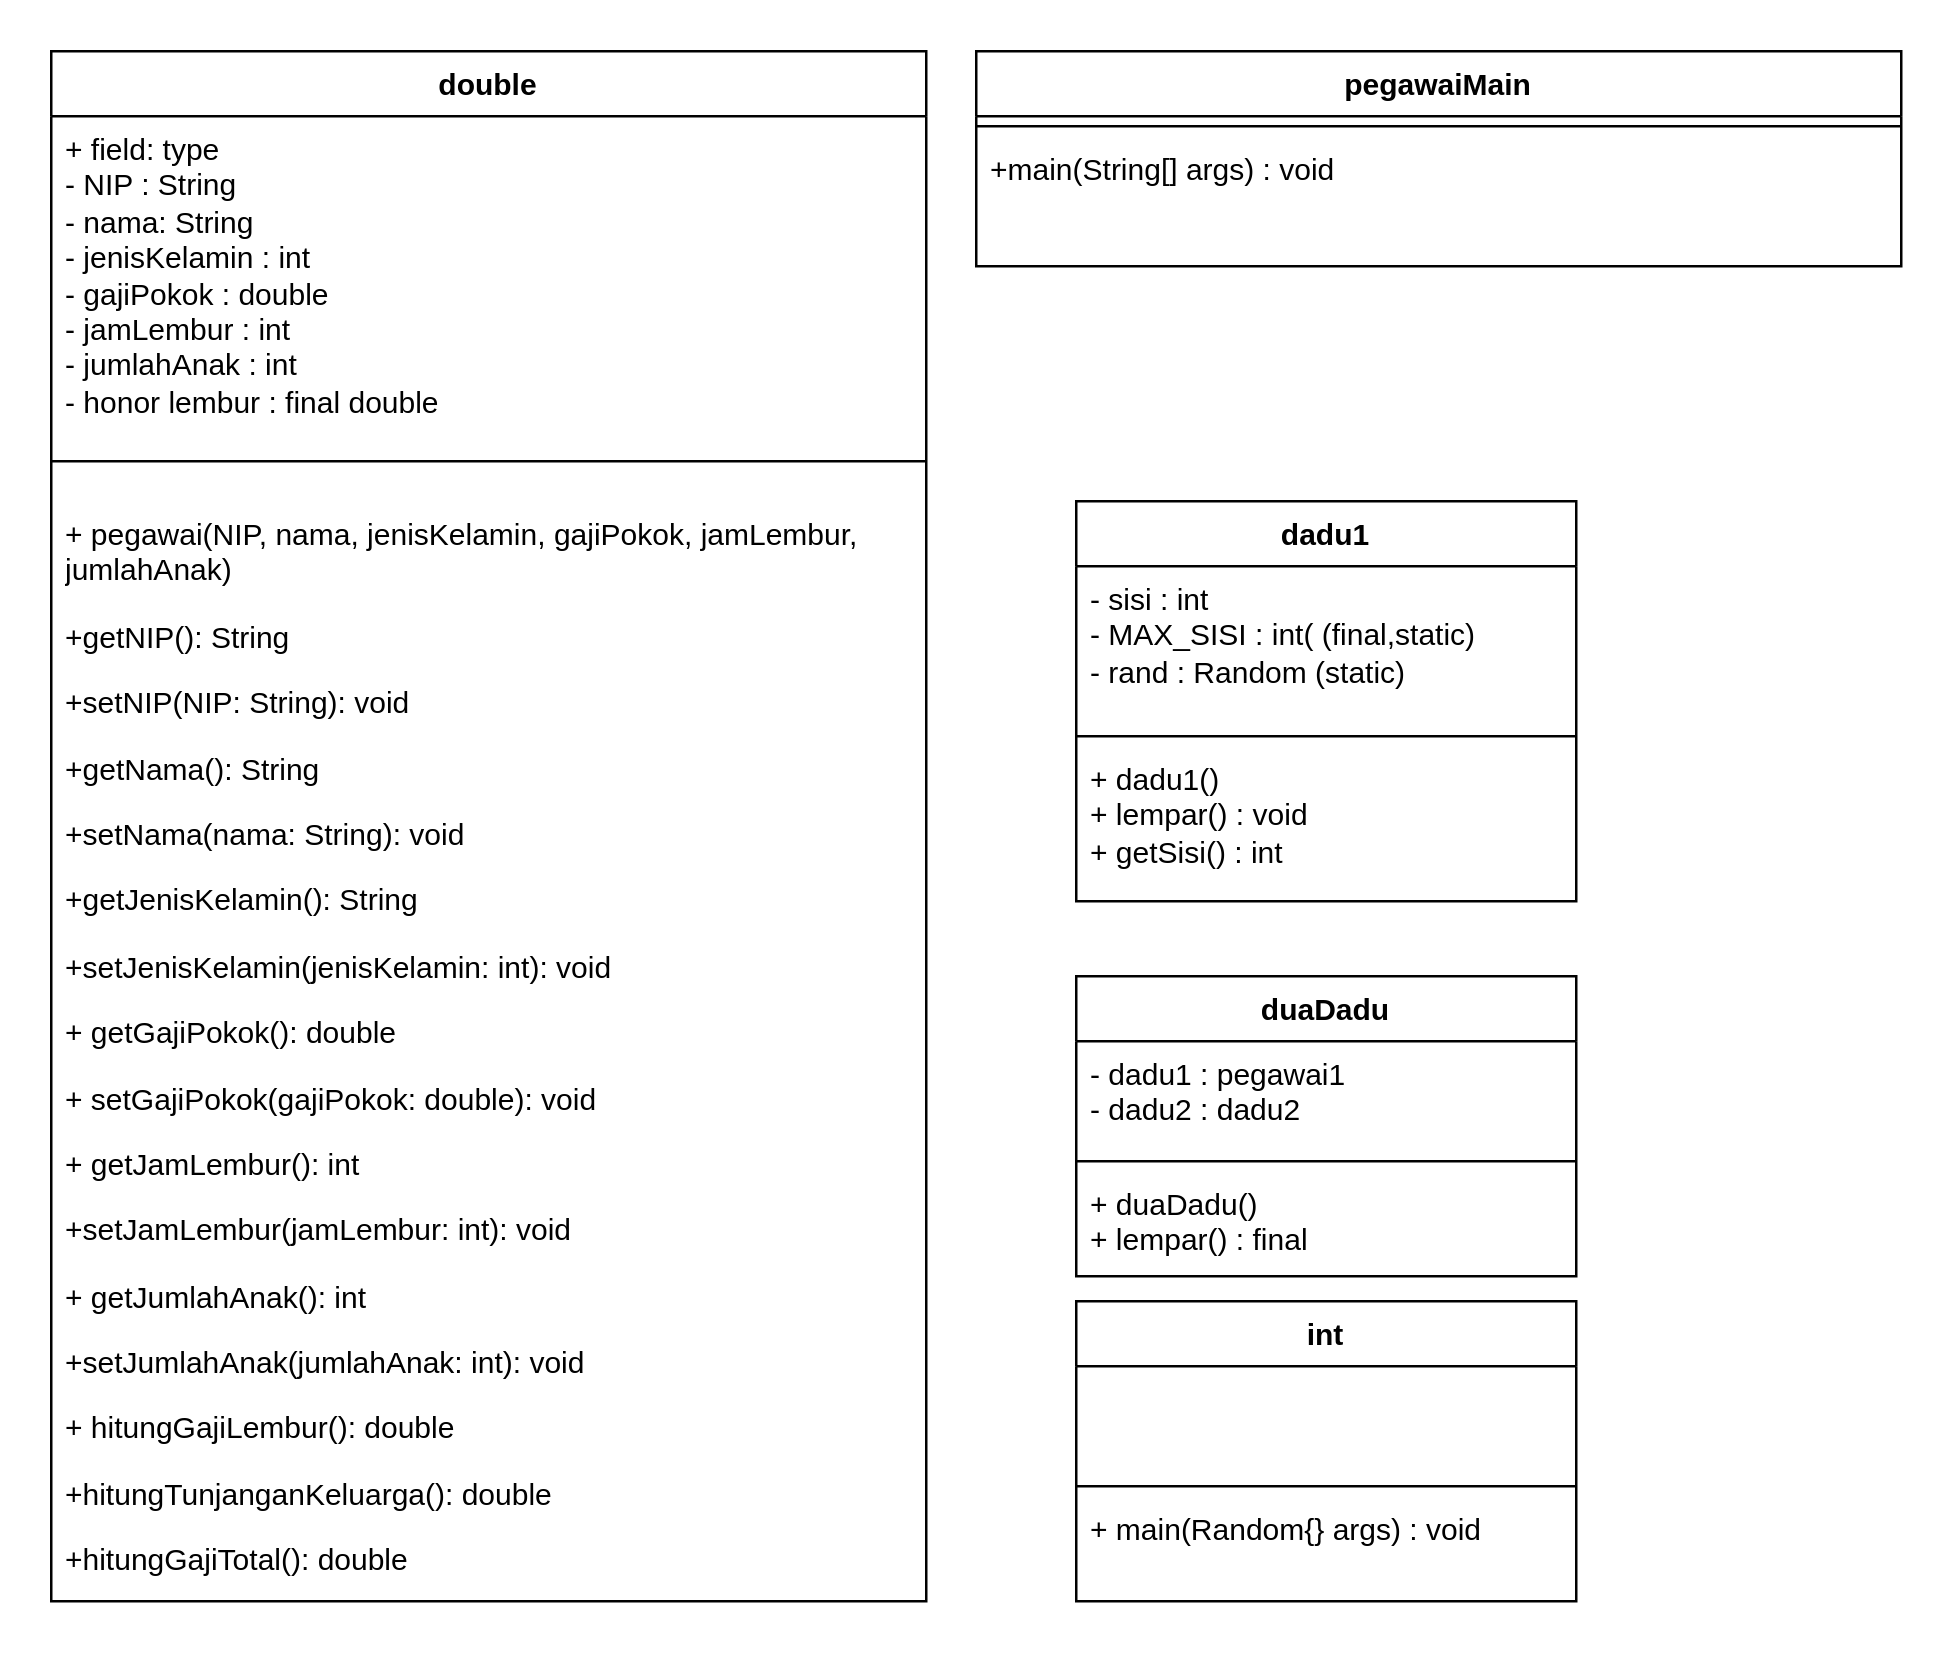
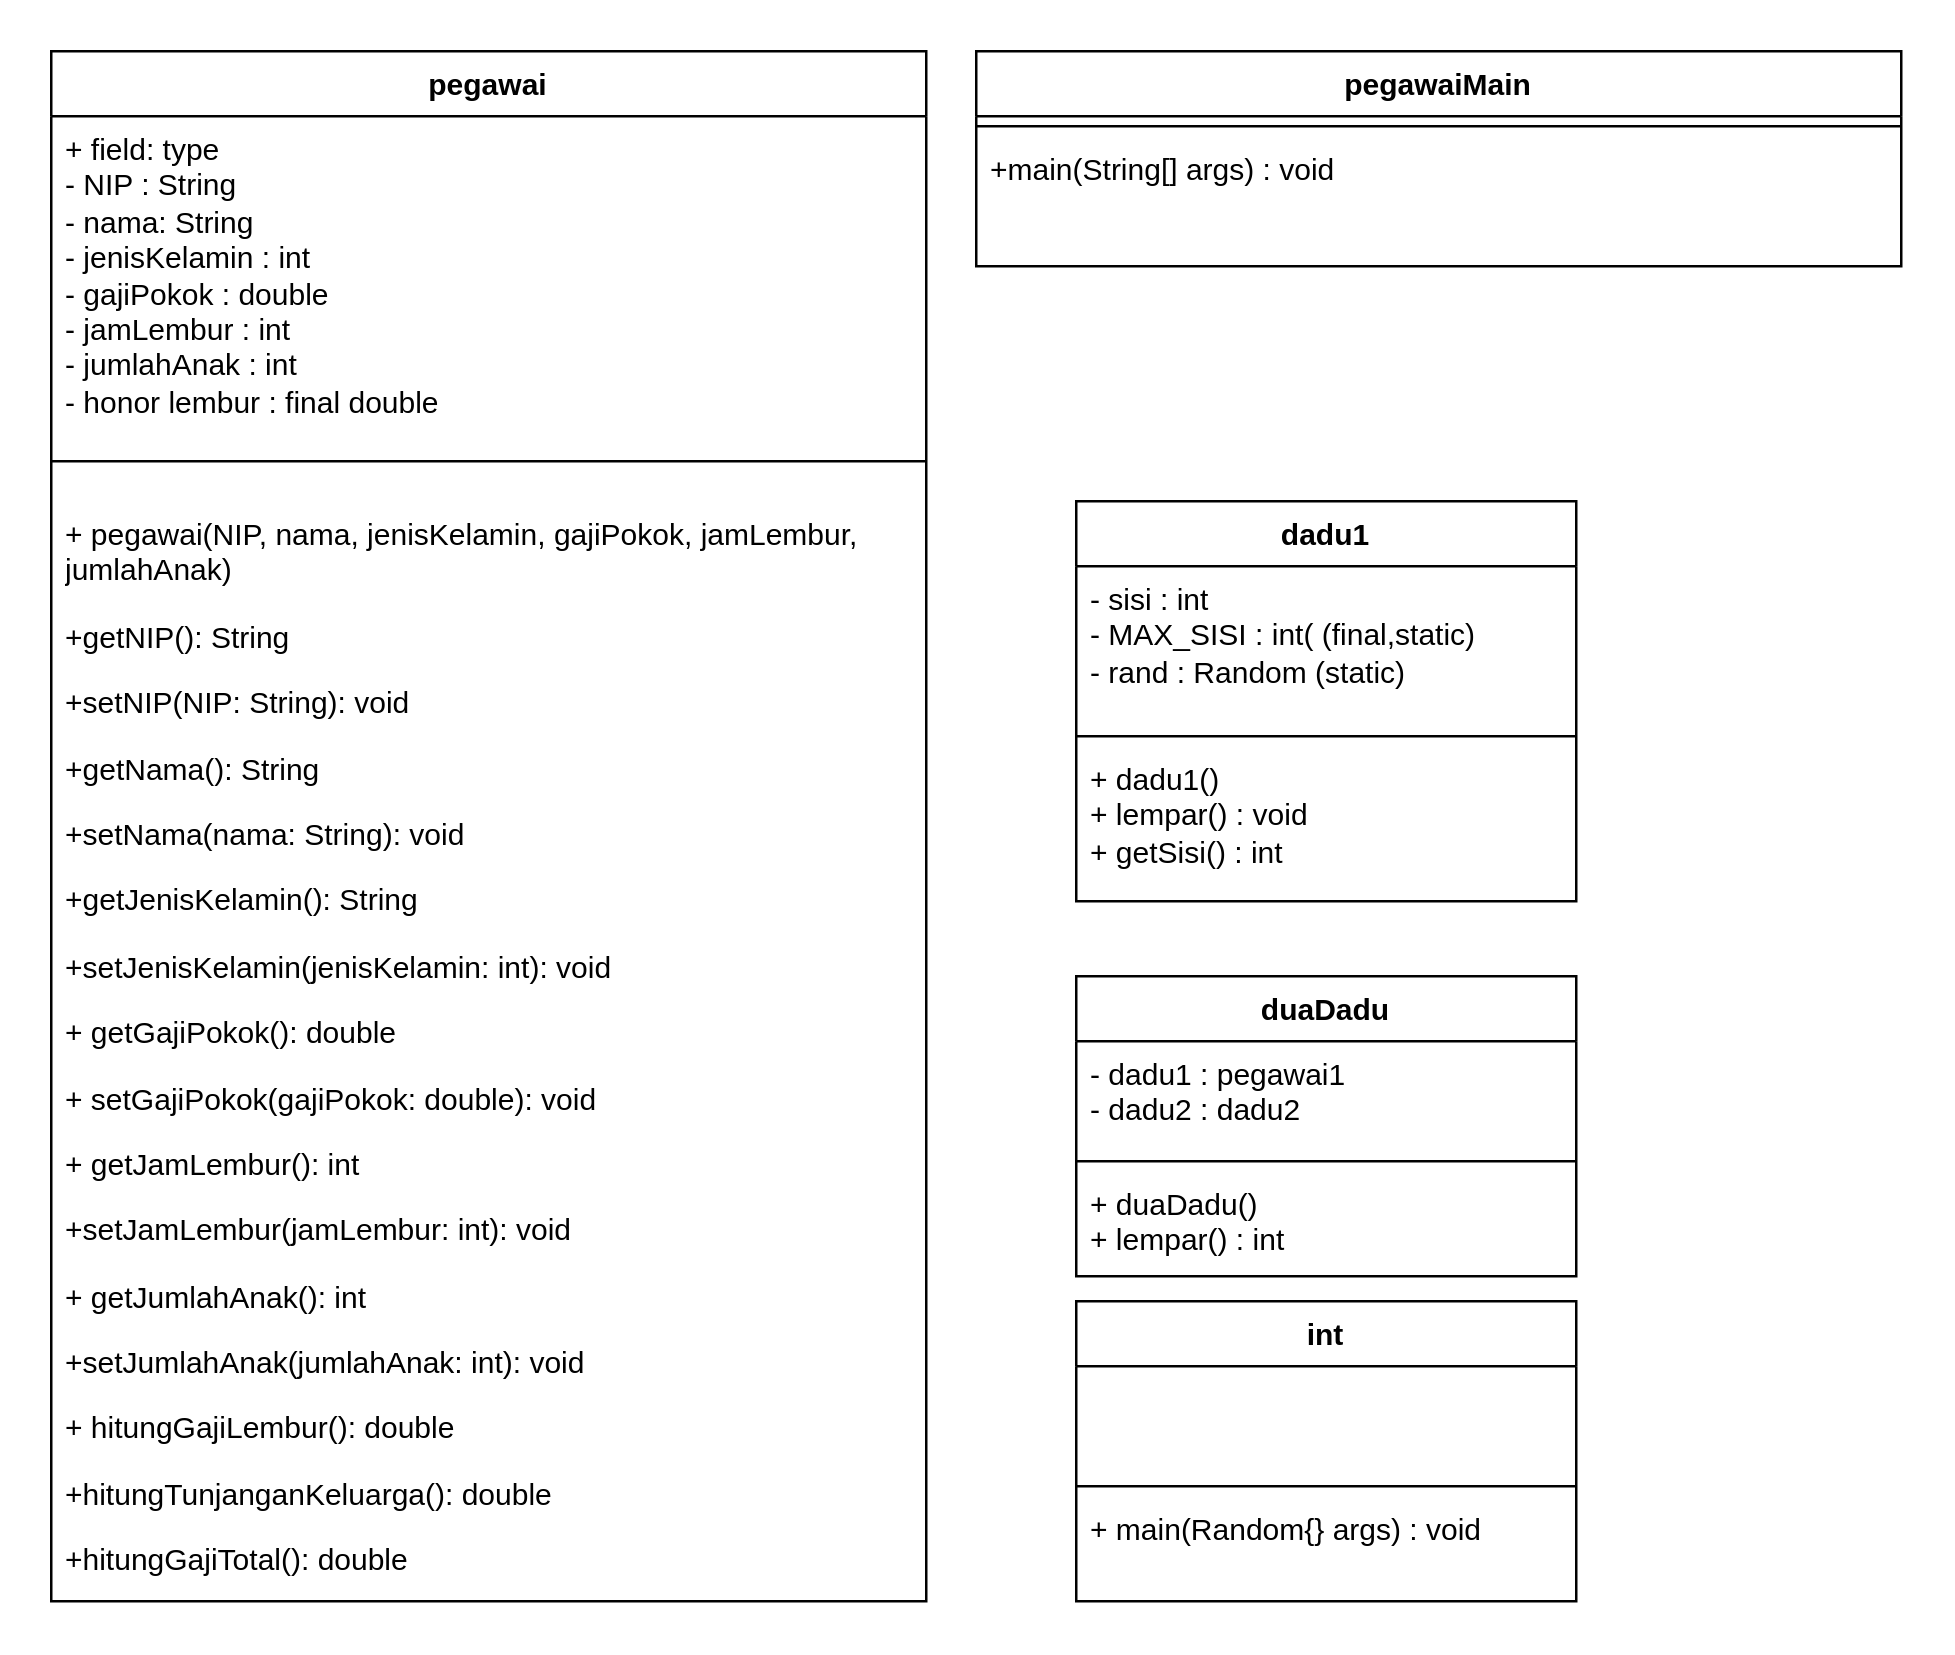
- <mxCell id="2" value="double" style="swimlane;fontStyle=1;align=center;verticalAlign=top;childLayout=stackLayout;horizontal=1;startSize=26;horizontalStack=0;resizeParent=1;resizeParentMax=0;resizeLast=0;collapsible=1;marginBottom=0;whiteSpace=wrap;html=1;" vertex="1" parent="1"><mxGeometry x="20" y="20" width="350" height="620" as="geometry" /></mxCell>
+ <mxCell id="2" value="pegawai" style="swimlane;fontStyle=1;align=center;verticalAlign=top;childLayout=stackLayout;horizontal=1;startSize=26;horizontalStack=0;resizeParent=1;resizeParentMax=0;resizeLast=0;collapsible=1;marginBottom=0;whiteSpace=wrap;html=1;" vertex="1" parent="1"><mxGeometry x="20" y="20" width="350" height="620" as="geometry" /></mxCell>
- <mxCell id="16" value="+ duaDadu()&lt;div&gt;&lt;div&gt;+ lempar() : final&lt;/div&gt;&lt;/div&gt;" style="text;strokeColor=none;fillColor=none;align=left;verticalAlign=top;spacingLeft=4;spacingRight=4;overflow=hidden;rotatable=0;points=[[0,0.5],[1,0.5]];portConstraint=eastwest;whiteSpace=wrap;html=1;" vertex="1" parent="13"><mxGeometry y="78" width="200" height="42" as="geometry" /></mxCell>
+ <mxCell id="16" value="+ duaDadu()&lt;div&gt;&lt;div&gt;+ lempar() : int&lt;/div&gt;&lt;/div&gt;" style="text;strokeColor=none;fillColor=none;align=left;verticalAlign=top;spacingLeft=4;spacingRight=4;overflow=hidden;rotatable=0;points=[[0,0.5],[1,0.5]];portConstraint=eastwest;whiteSpace=wrap;html=1;" vertex="1" parent="13"><mxGeometry y="78" width="200" height="42" as="geometry" /></mxCell>
